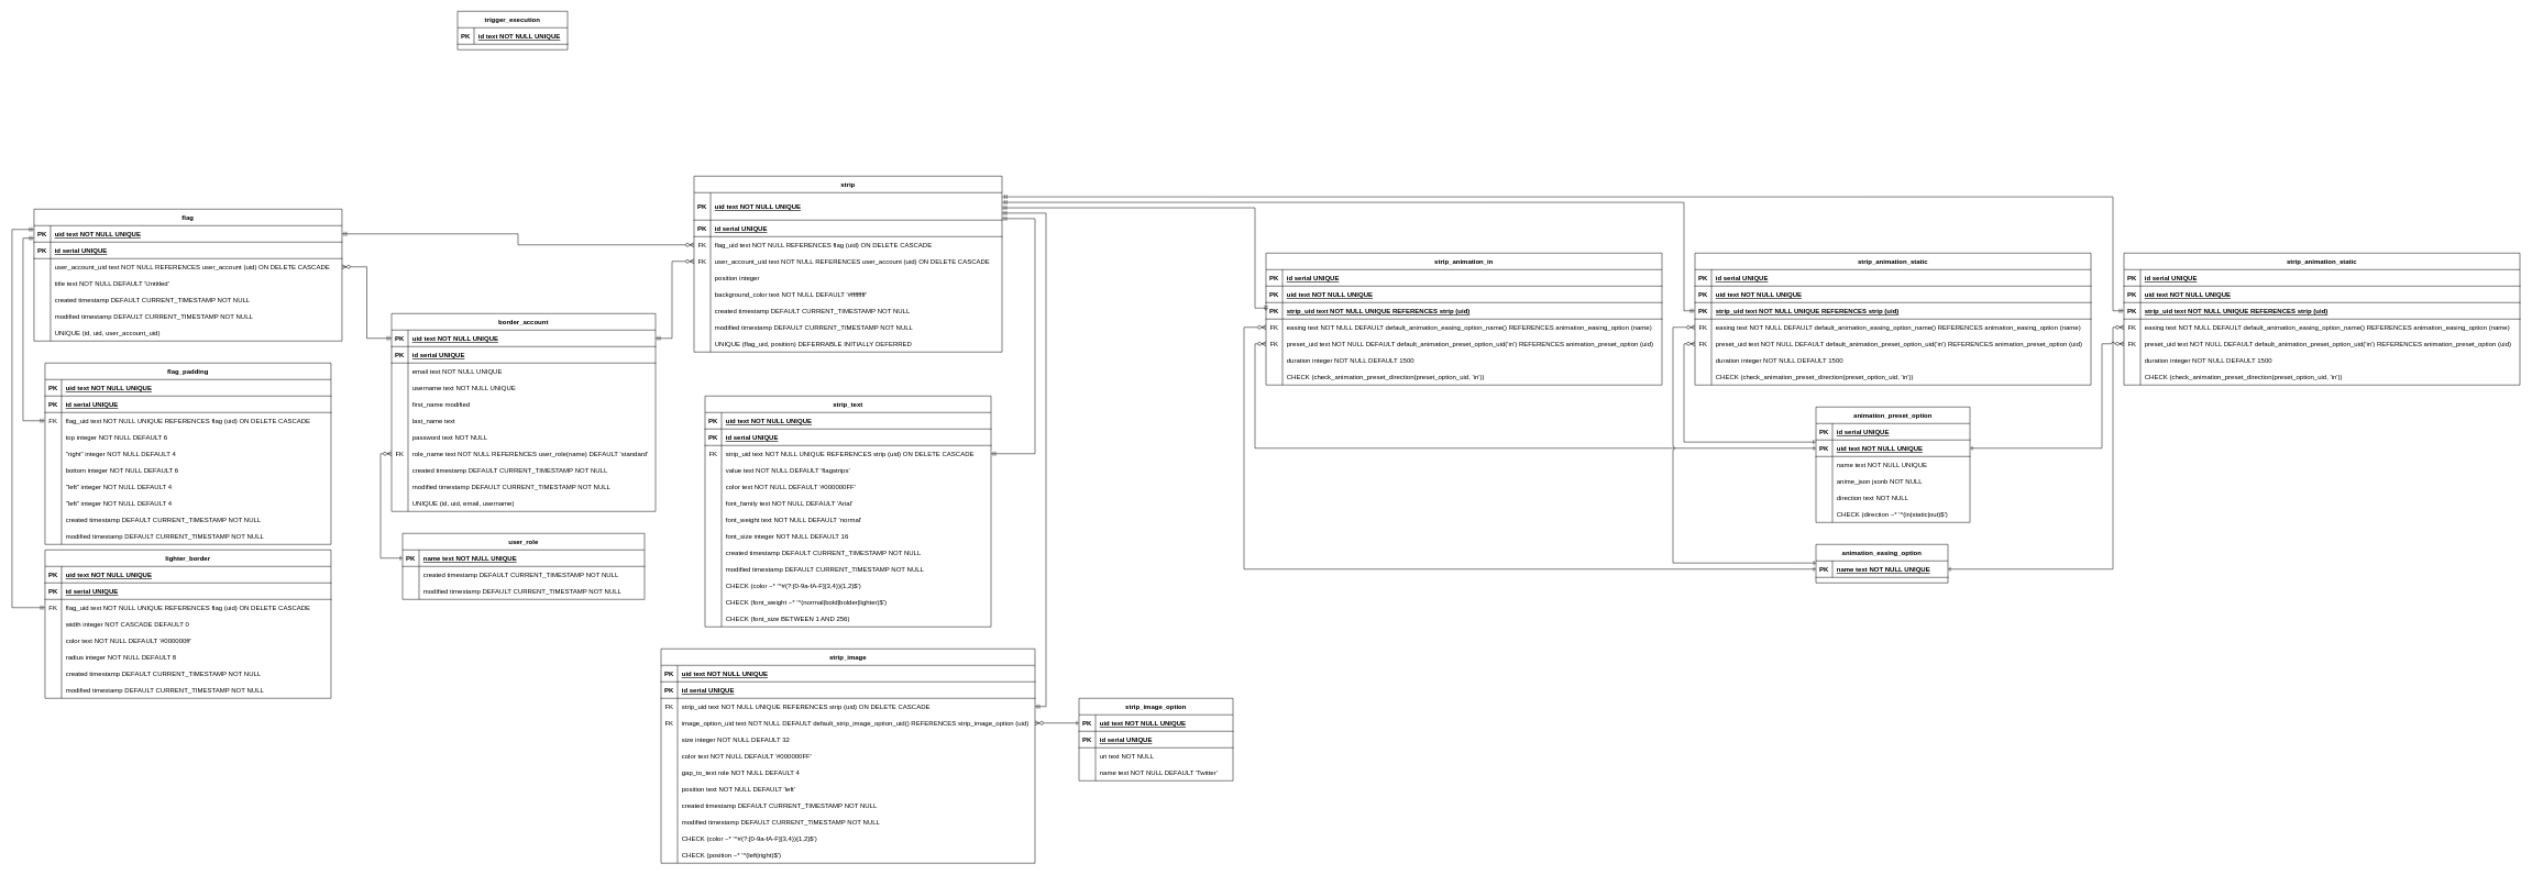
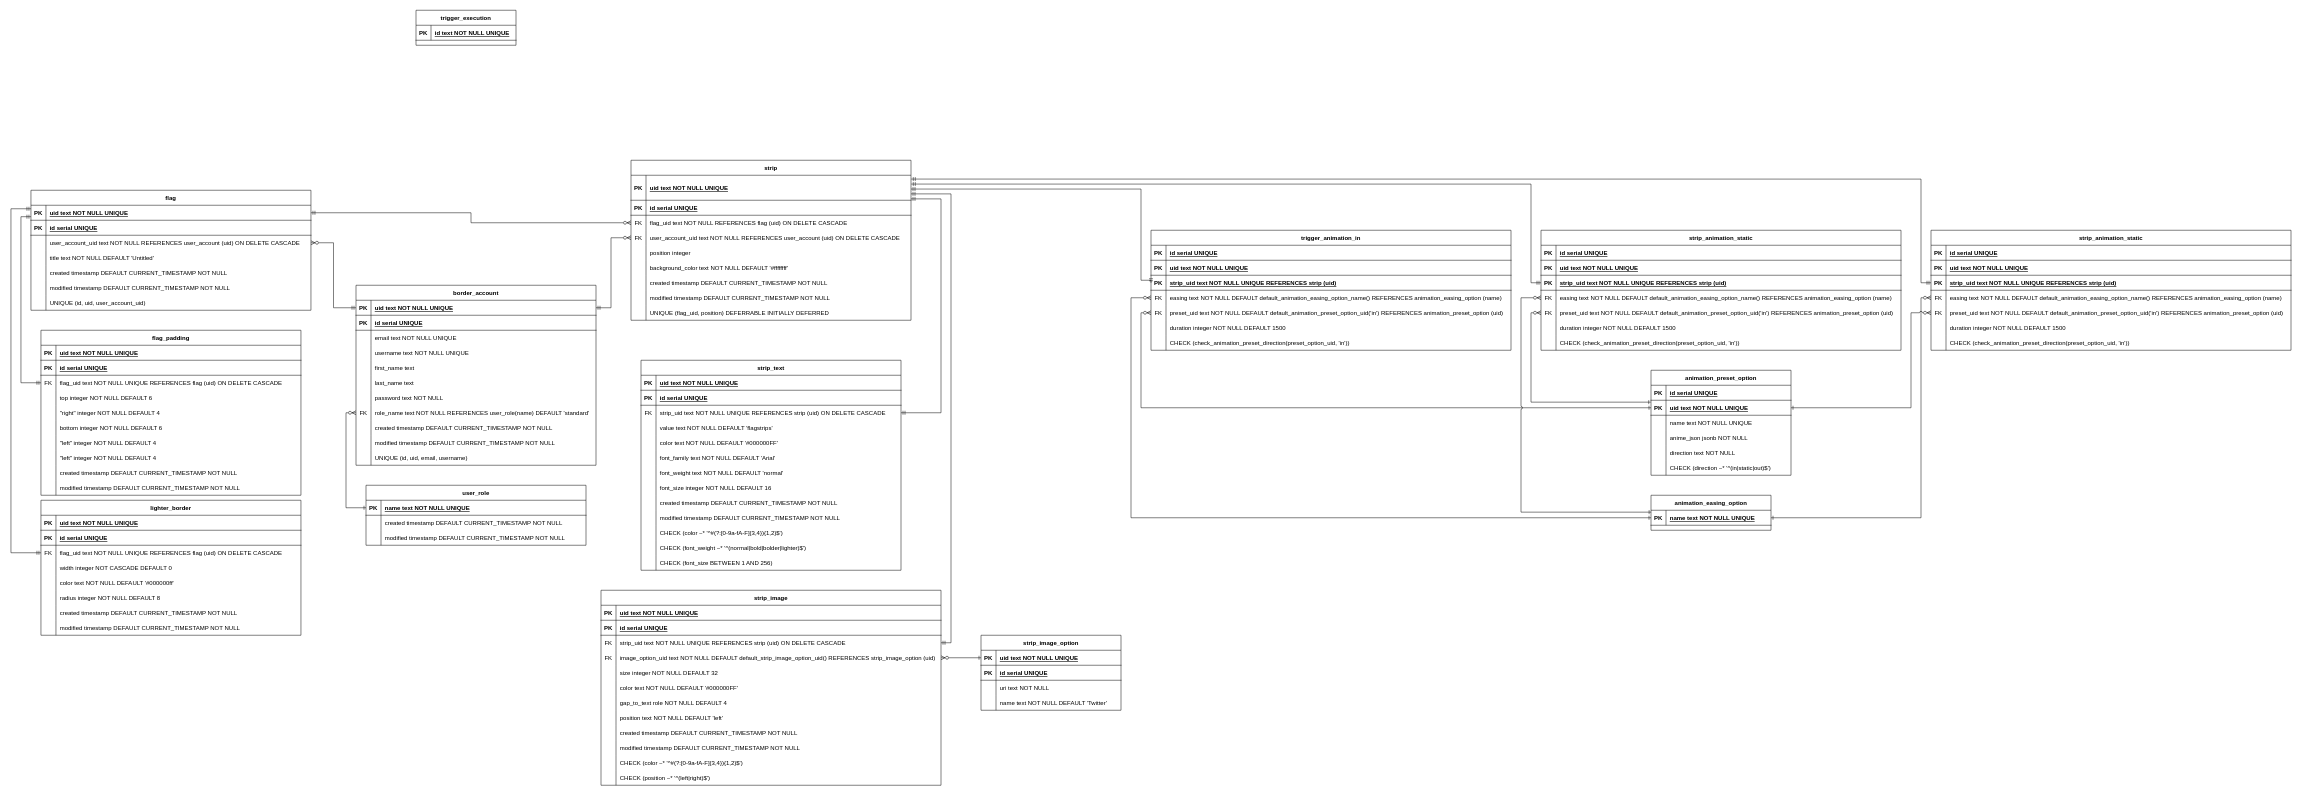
- <mxCell id="278" value="strip_animation_in" style="shape=table;startSize=30;container=1;collapsible=1;childLayout=tableLayout;fixedRows=1;rowLines=0;fontStyle=1;align=center;resizeLast=1;" parent="1" vertex="1"><mxGeometry x="2301" y="460" width="720" height="240" as="geometry" /></mxCell>
+ <mxCell id="278" value="trigger_animation_in" style="shape=table;startSize=30;container=1;collapsible=1;childLayout=tableLayout;fixedRows=1;rowLines=0;fontStyle=1;align=center;resizeLast=1;" parent="1" vertex="1"><mxGeometry x="2301" y="460" width="720" height="240" as="geometry" /></mxCell>
- <mxCell id="31" value="first_name modified" style="shape=partialRectangle;overflow=hidden;connectable=0;fillColor=none;align=left;top=0;left=0;bottom=0;right=0;spacingLeft=6;" parent="29" vertex="1"><mxGeometry x="30" width="450" height="30" as="geometry"><mxRectangle width="450" height="30" as="alternateBounds" /></mxGeometry></mxCell>
+ <mxCell id="31" value="first_name text" style="shape=partialRectangle;overflow=hidden;connectable=0;fillColor=none;align=left;top=0;left=0;bottom=0;right=0;spacingLeft=6;" parent="29" vertex="1"><mxGeometry x="30" width="450" height="30" as="geometry"><mxRectangle width="450" height="30" as="alternateBounds" /></mxGeometry></mxCell>
